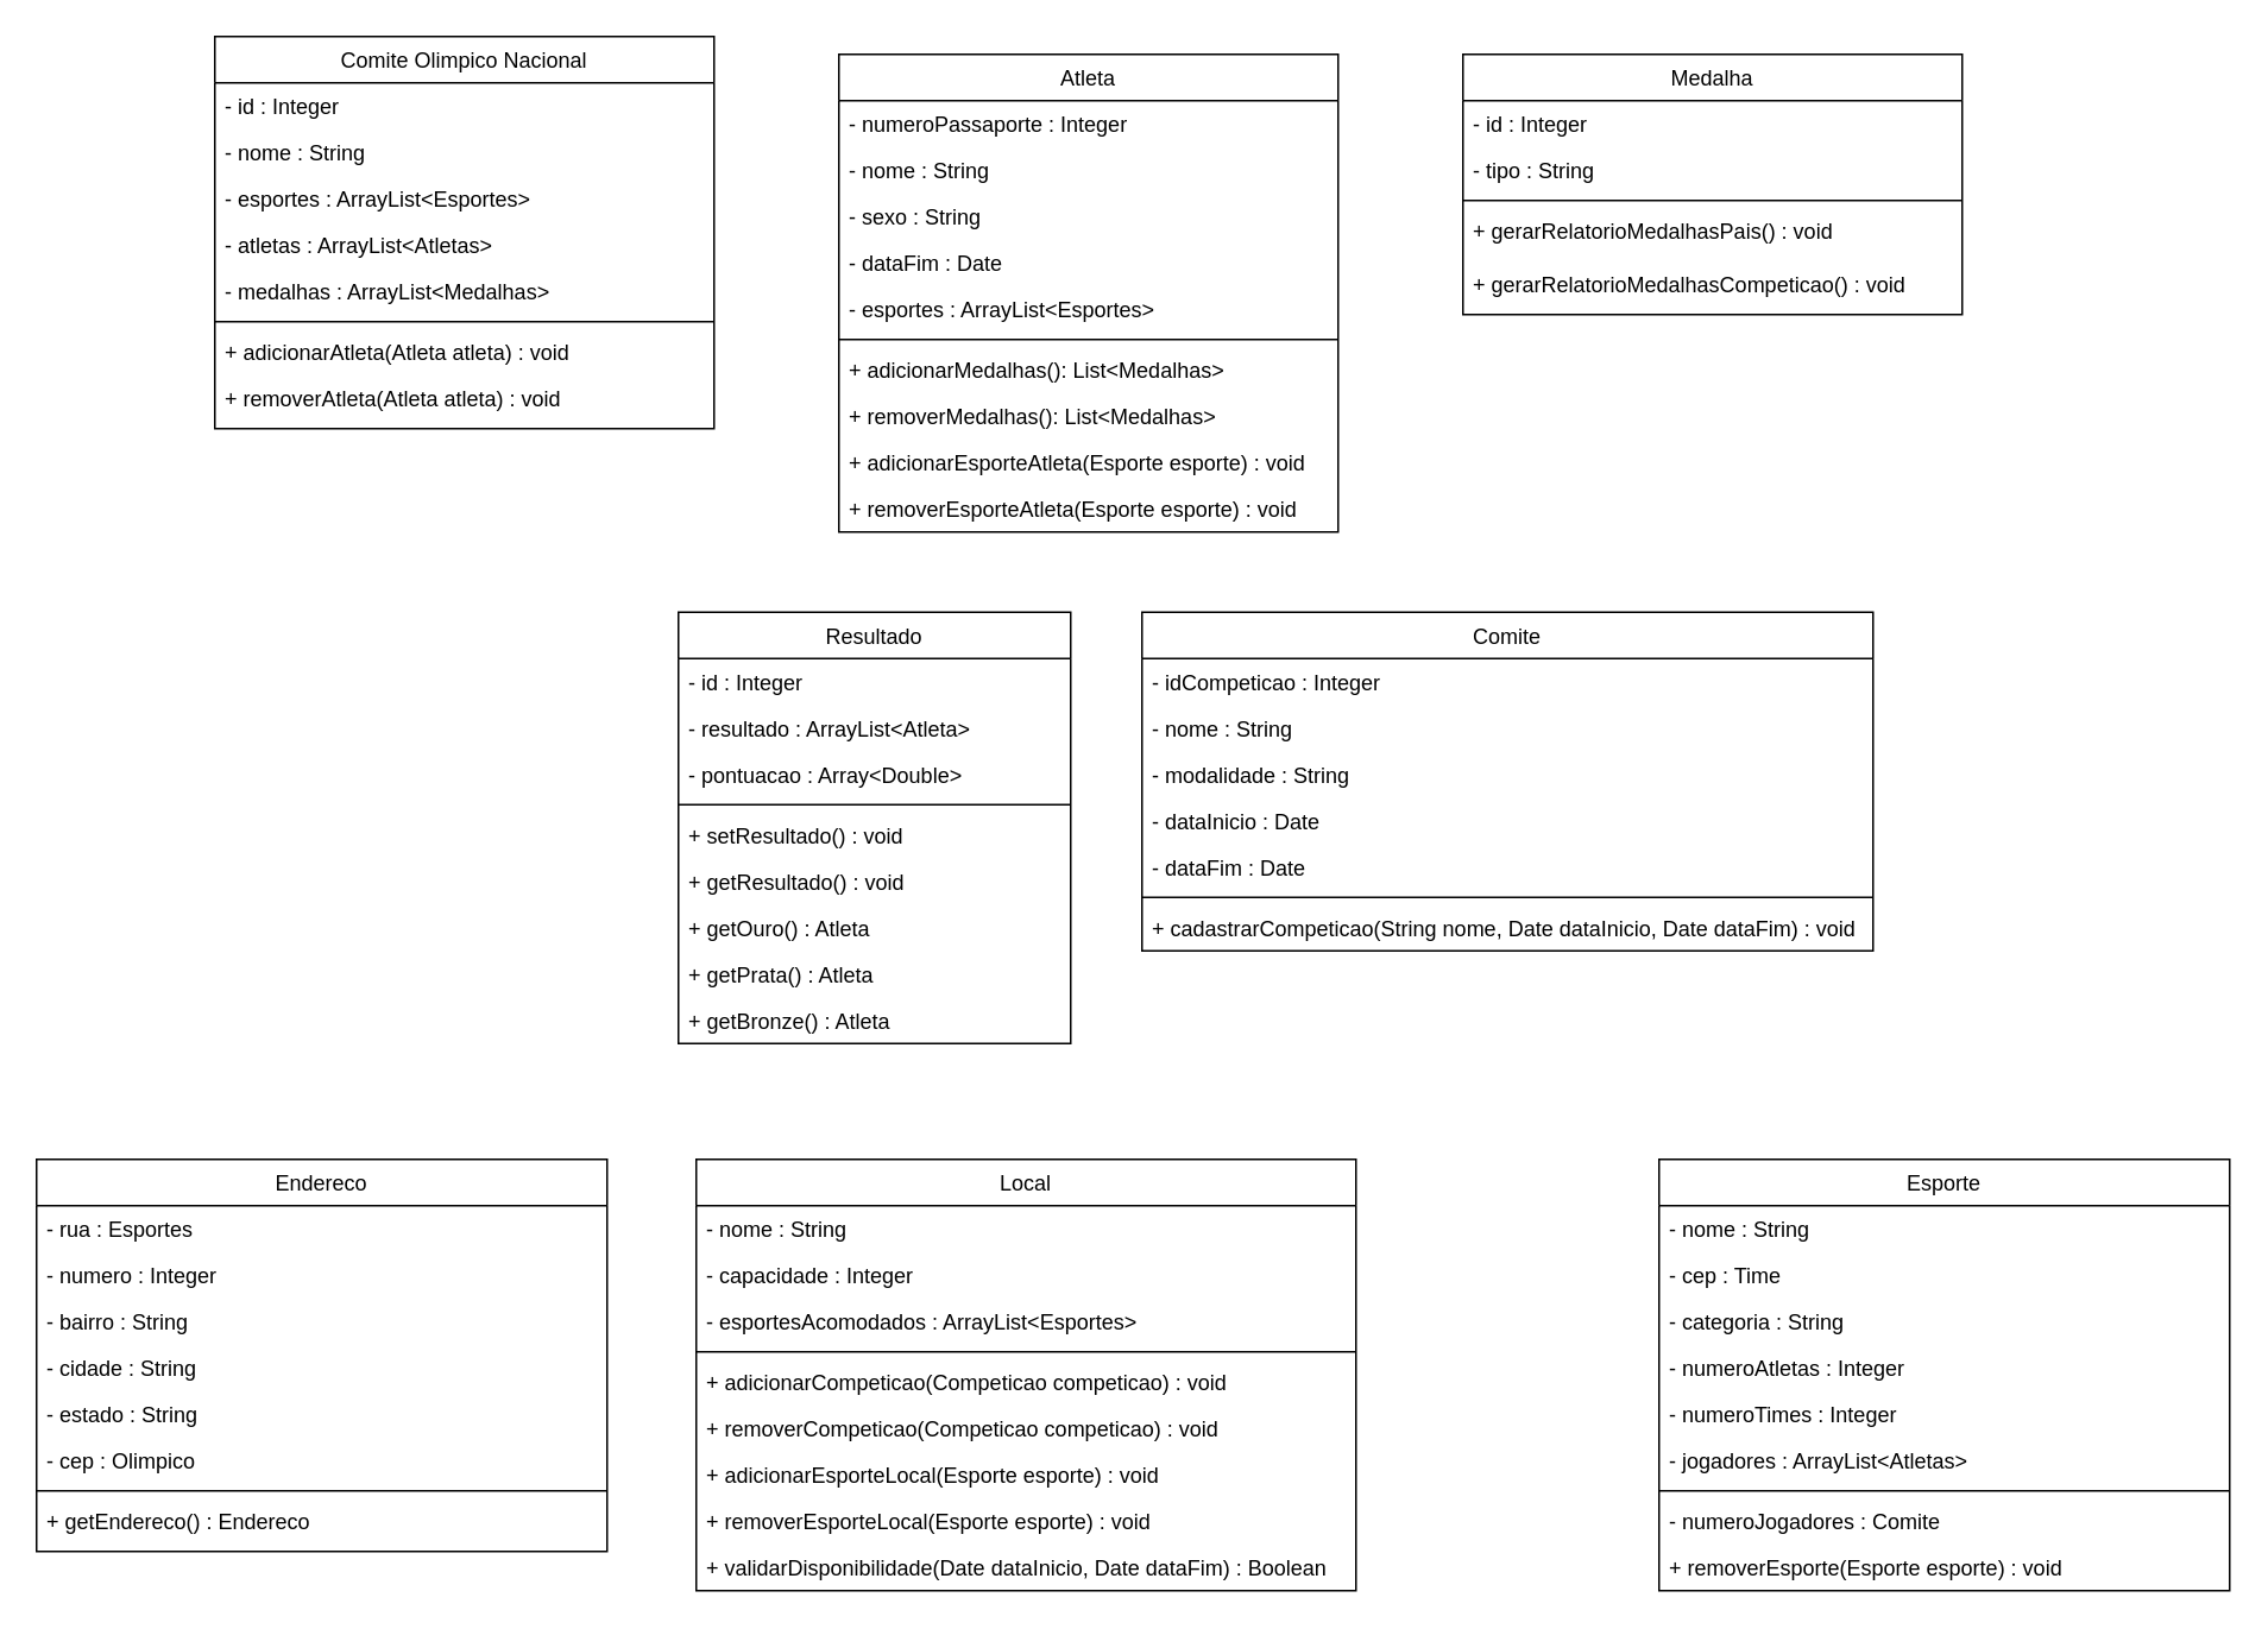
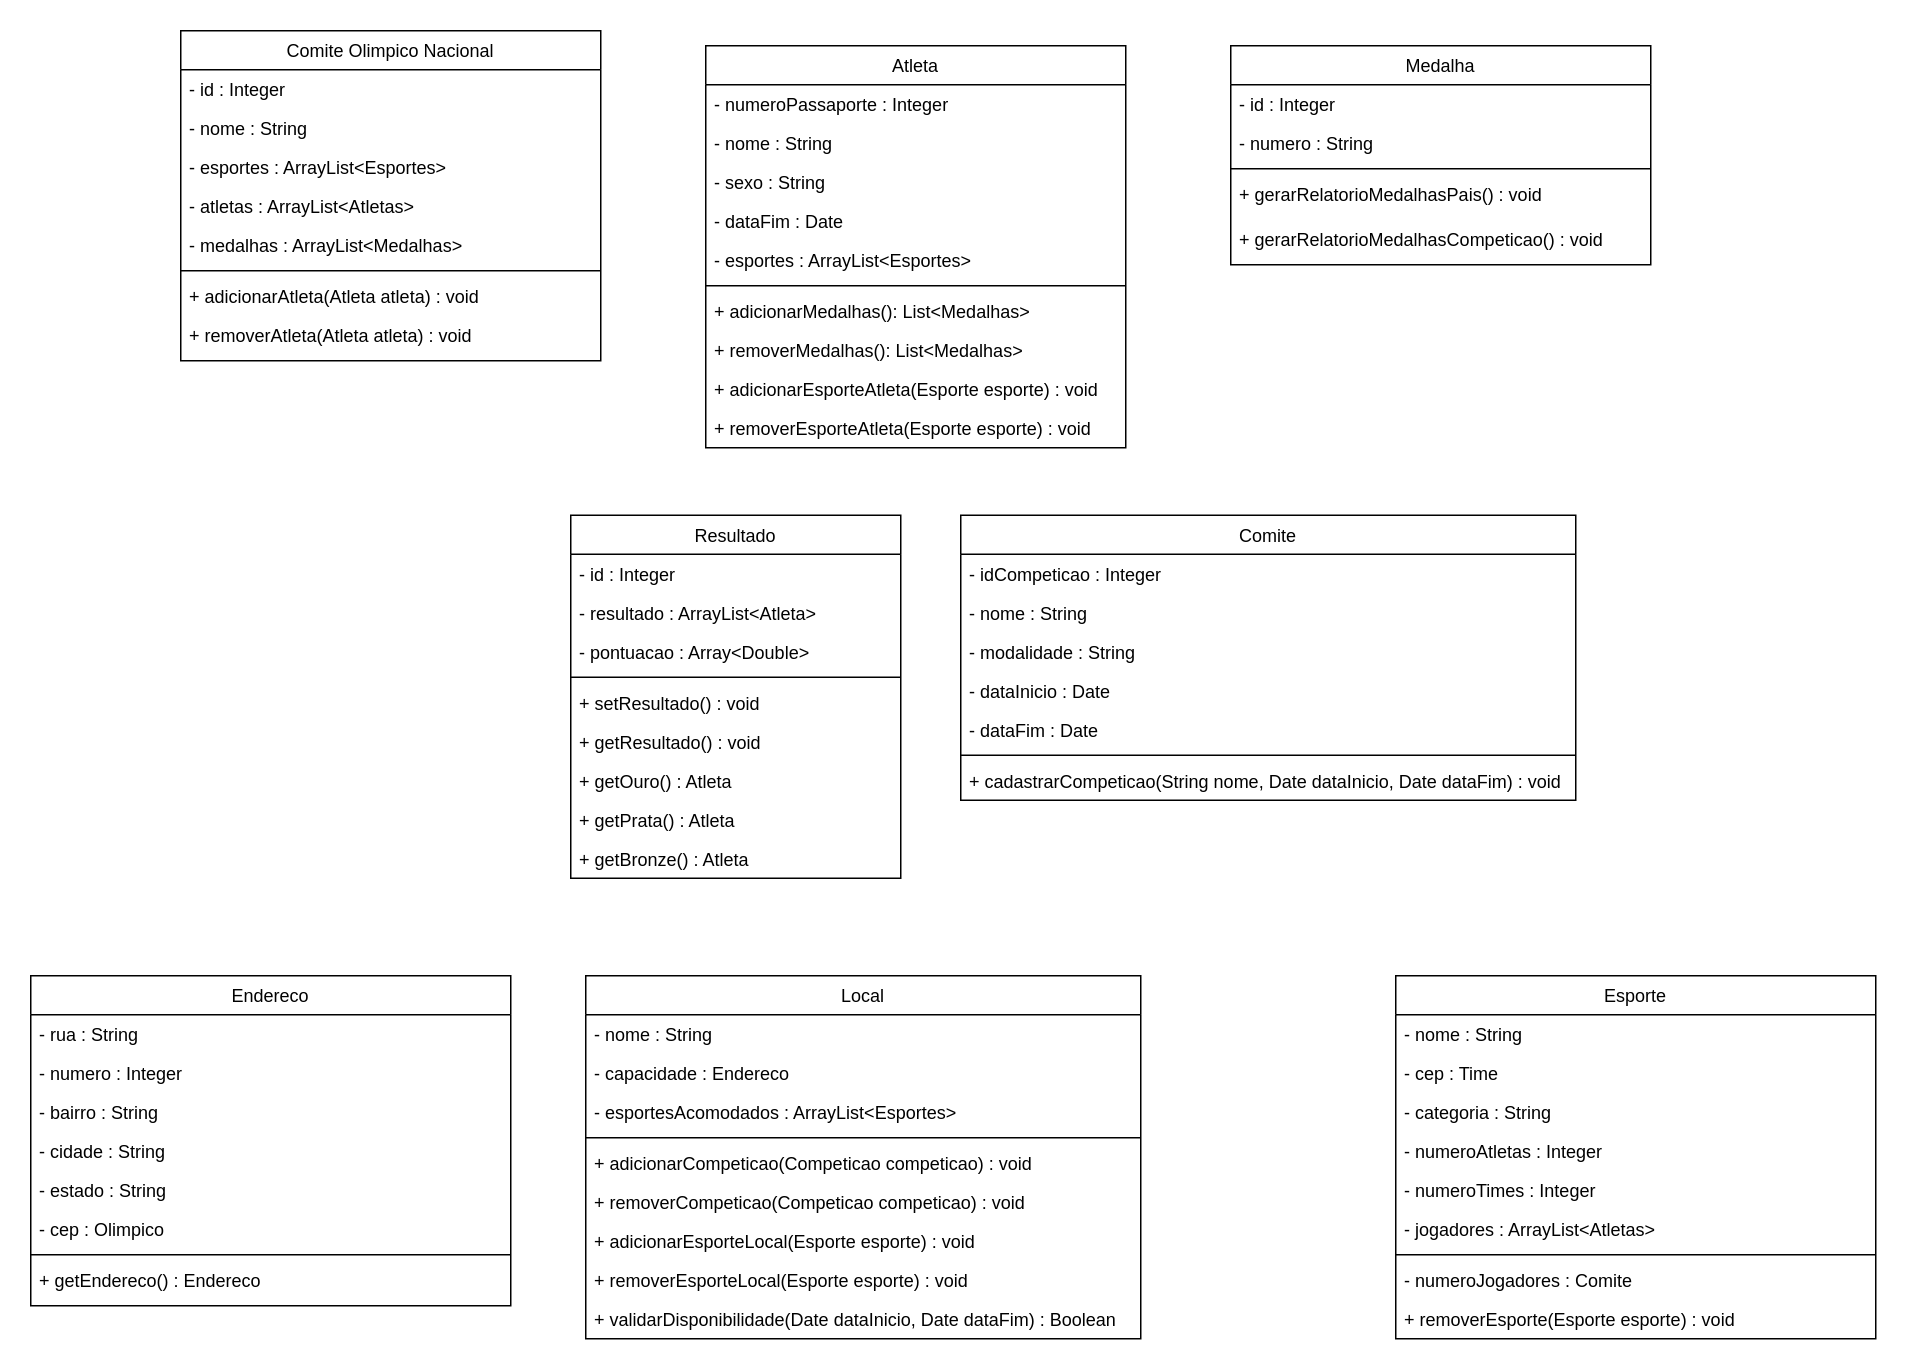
- <mxCell id="62" value="- tipo : String" style="text;align=left;verticalAlign=top;spacingLeft=4;spacingRight=4;overflow=hidden;rotatable=0;points=[[0,0.5],[1,0.5]];portConstraint=eastwest;rounded=0;shadow=0;html=0;" vertex="1" parent="60"><mxGeometry y="52" width="280" height="26" as="geometry" /></mxCell>
+ <mxCell id="62" value="- numero : String" style="text;align=left;verticalAlign=top;spacingLeft=4;spacingRight=4;overflow=hidden;rotatable=0;points=[[0,0.5],[1,0.5]];portConstraint=eastwest;rounded=0;shadow=0;html=0;" vertex="1" parent="60"><mxGeometry y="52" width="280" height="26" as="geometry" /></mxCell>
- <mxCell id="42" value="- rua : Esportes" style="text;align=left;verticalAlign=top;spacingLeft=4;spacingRight=4;overflow=hidden;rotatable=0;points=[[0,0.5],[1,0.5]];portConstraint=eastwest;" vertex="1" parent="41"><mxGeometry y="26" width="320" height="26" as="geometry" /></mxCell>
+ <mxCell id="42" value="- rua : String" style="text;align=left;verticalAlign=top;spacingLeft=4;spacingRight=4;overflow=hidden;rotatable=0;points=[[0,0.5],[1,0.5]];portConstraint=eastwest;" vertex="1" parent="41"><mxGeometry y="26" width="320" height="26" as="geometry" /></mxCell>
- <mxCell id="33" value="- capacidade : Integer" style="text;align=left;verticalAlign=top;spacingLeft=4;spacingRight=4;overflow=hidden;rotatable=0;points=[[0,0.5],[1,0.5]];portConstraint=eastwest;rounded=0;shadow=0;html=0;" vertex="1" parent="31"><mxGeometry y="52" width="370" height="26" as="geometry" /></mxCell>
+ <mxCell id="33" value="- capacidade : Endereco" style="text;align=left;verticalAlign=top;spacingLeft=4;spacingRight=4;overflow=hidden;rotatable=0;points=[[0,0.5],[1,0.5]];portConstraint=eastwest;rounded=0;shadow=0;html=0;" vertex="1" parent="31"><mxGeometry y="52" width="370" height="26" as="geometry" /></mxCell>
